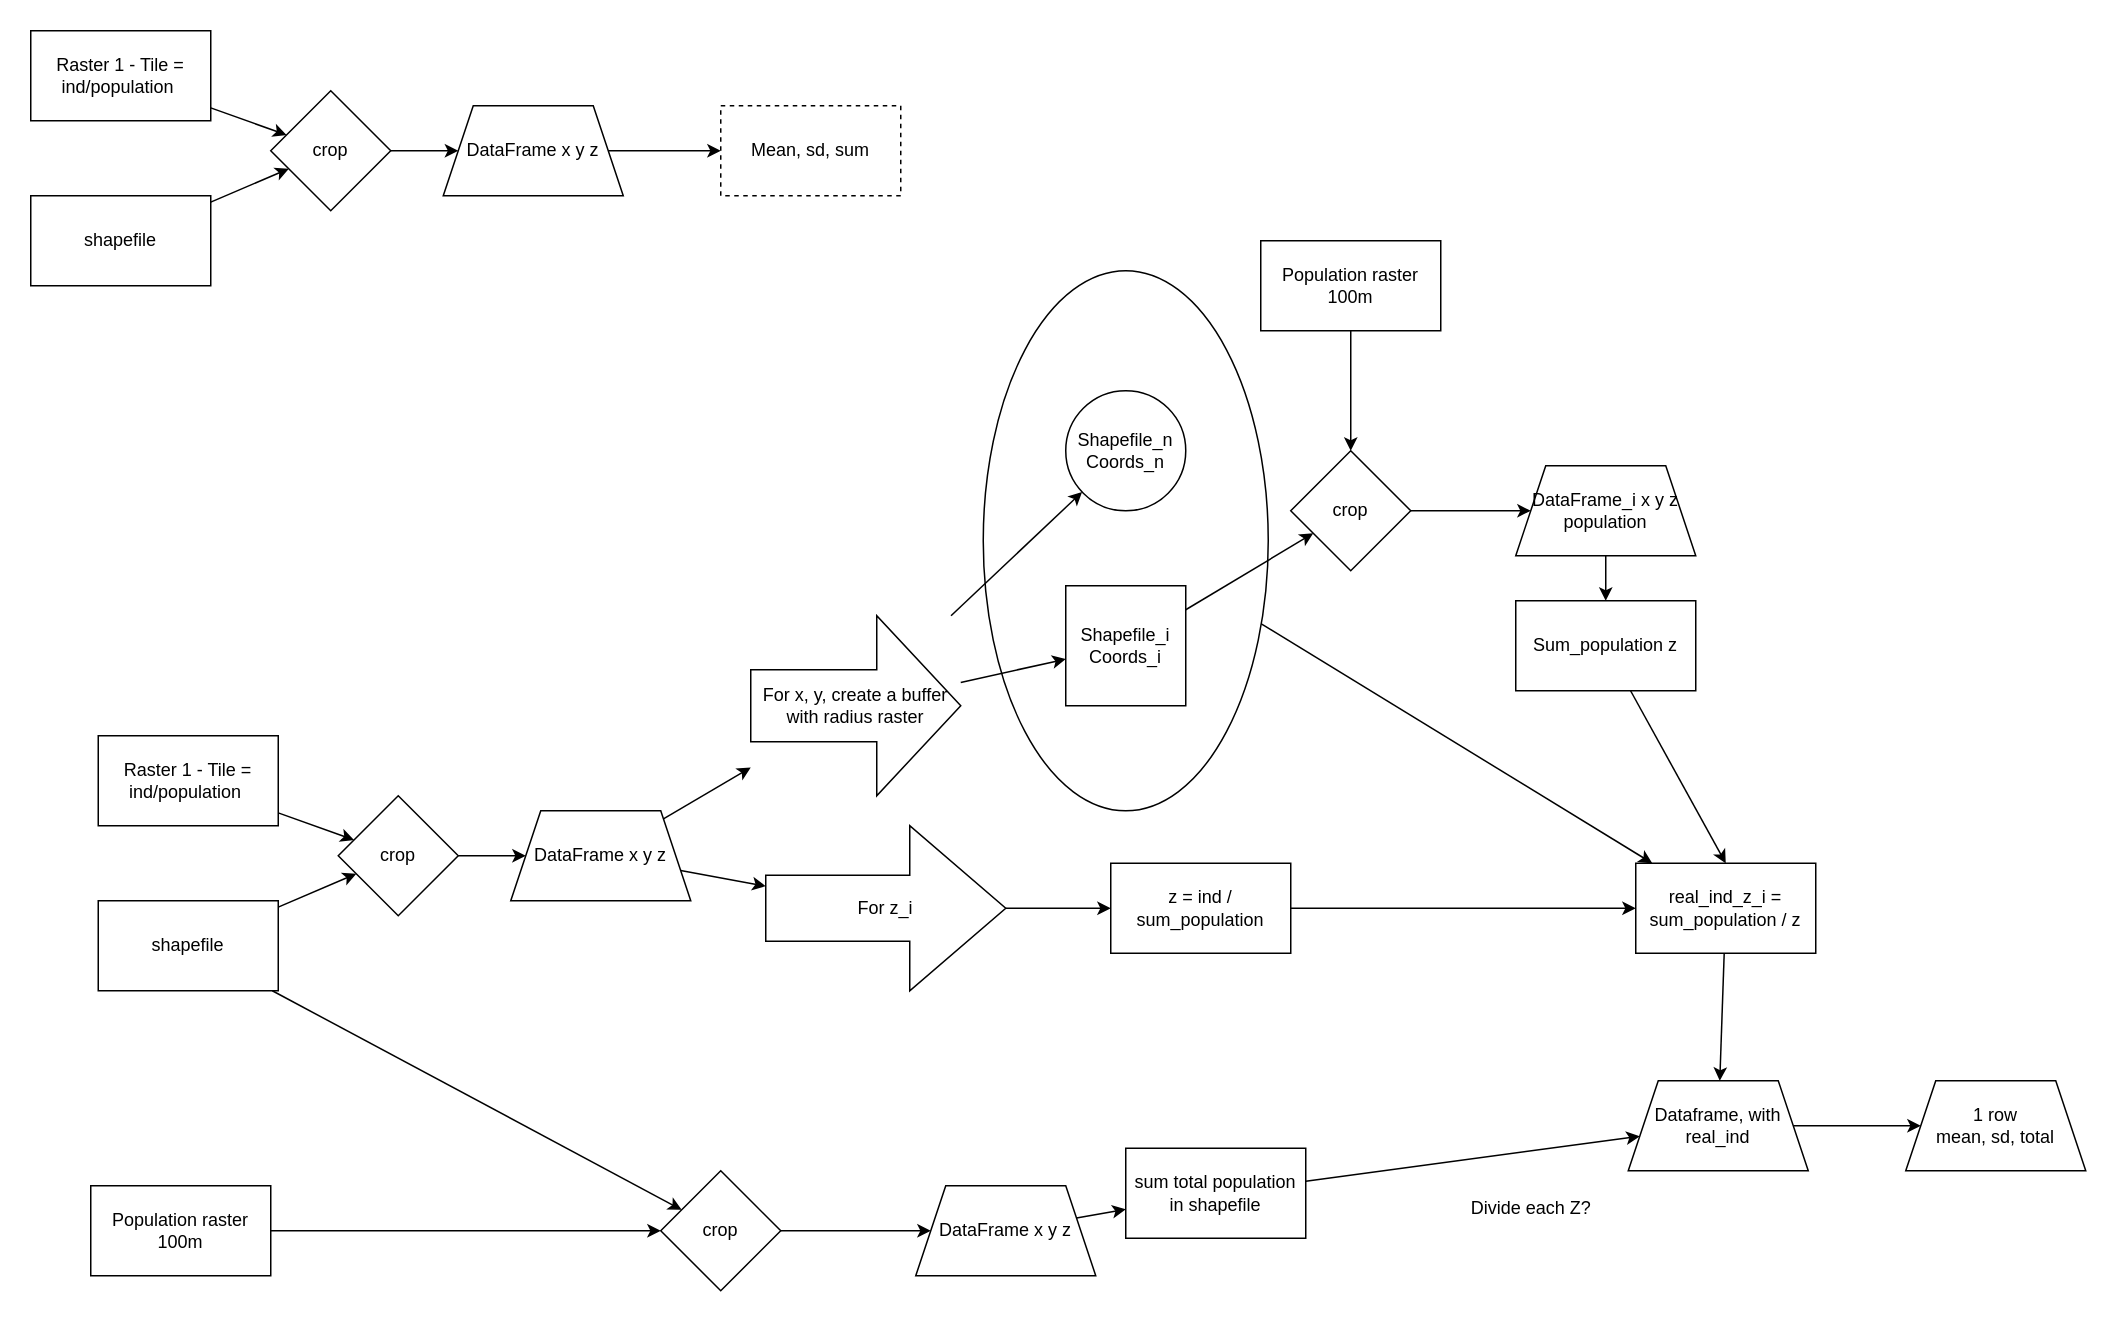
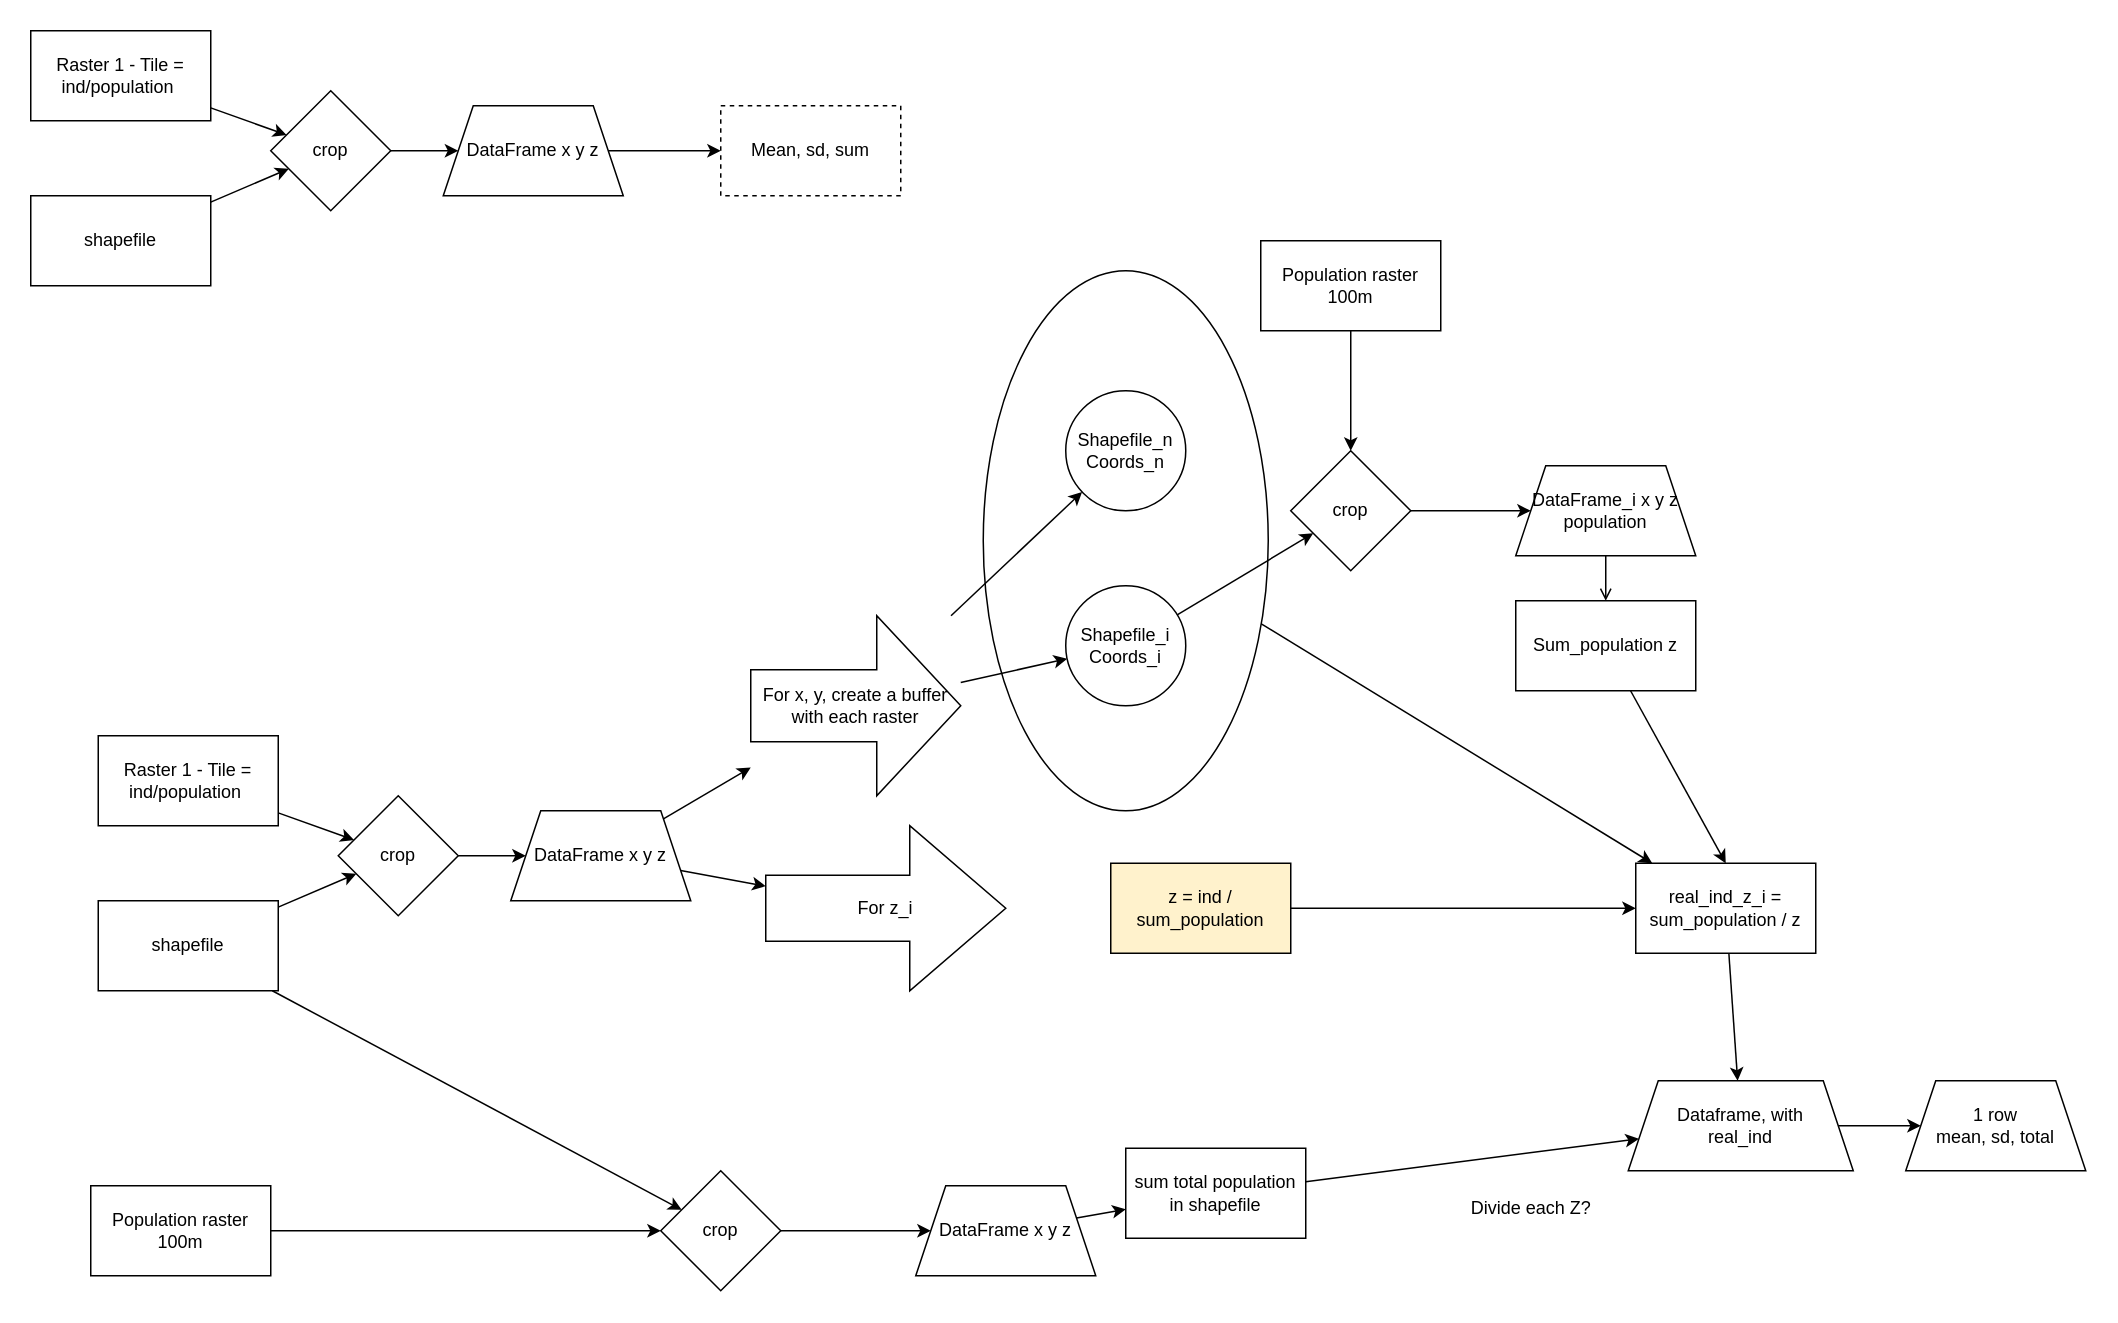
- <mxCell id="39" value="" style="edgeStyle=none;html=1;" edge="1" parent="1" source="40" target="42"><mxGeometry relative="1" as="geometry" /></mxCell>
+ <mxCell id="39" value="" style="edgeStyle=none;html=1;endArrow=open;" edge="1" parent="1" source="40" target="42"><mxGeometry relative="1" as="geometry" /></mxCell>
- <mxCell id="33" value="Shapefile_i&lt;br&gt;Coords_i" style="whiteSpace=wrap;html=1;rounded=0;" vertex="1" parent="1"><mxGeometry x="710" y="390" width="80" height="80" as="geometry" /></mxCell>
+ <mxCell id="33" value="Shapefile_i&lt;br&gt;Coords_i" style="ellipse;whiteSpace=wrap;html=1;" vertex="1" parent="1"><mxGeometry x="710" y="390" width="80" height="80" as="geometry" /></mxCell>
- <mxCell id="31" value="For x, y, create a buffer with radius raster" style="shape=singleArrow;whiteSpace=wrap;html=1;arrowWidth=0.4;arrowSize=0.4;" vertex="1" parent="1"><mxGeometry x="500" y="410" width="140" height="120" as="geometry" /></mxCell>
+ <mxCell id="31" value="For x, y, create a buffer with each raster" style="shape=singleArrow;whiteSpace=wrap;html=1;arrowWidth=0.4;arrowSize=0.4;" vertex="1" parent="1"><mxGeometry x="500" y="410" width="140" height="120" as="geometry" /></mxCell>
- <mxCell id="43" style="edgeStyle=none;html=1;" edge="1" parent="1" source="44" target="48"><mxGeometry relative="1" as="geometry" /></mxCell>
- <mxCell id="48" value="z = ind / sum_population" style="whiteSpace=wrap;html=1;" vertex="1" parent="1"><mxGeometry x="740" y="575" width="120" height="60" as="geometry" /></mxCell>
+ <mxCell id="48" value="z = ind / sum_population" style="whiteSpace=wrap;html=1;fillColor=#fff2cc;" vertex="1" parent="1"><mxGeometry x="740" y="575" width="120" height="60" as="geometry" /></mxCell>
- <mxCell id="52" value="Dataframe, with &lt;br&gt;real_ind" style="shape=trapezoid;perimeter=trapezoidPerimeter;whiteSpace=wrap;html=1;fixedSize=1;" vertex="1" parent="1"><mxGeometry x="1085" y="720" width="120" height="60" as="geometry" /></mxCell>
+ <mxCell id="52" value="Dataframe, with &lt;br&gt;real_ind" style="shape=trapezoid;perimeter=trapezoidPerimeter;whiteSpace=wrap;html=1;fixedSize=1;" vertex="1" parent="1"><mxGeometry x="1085" y="720" width="150" height="60" as="geometry" /></mxCell>
